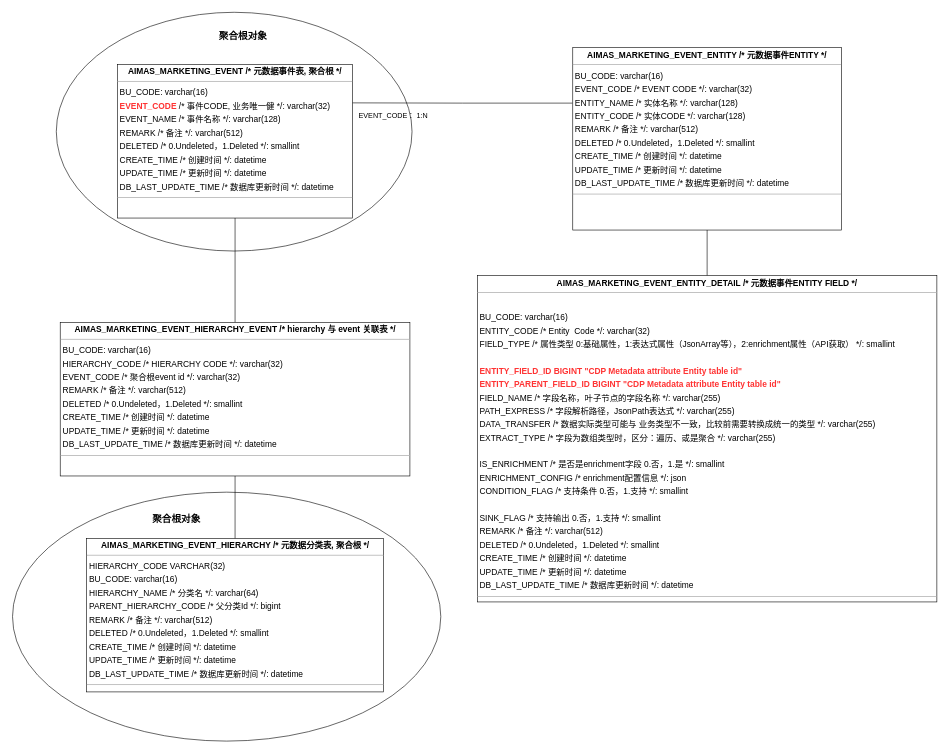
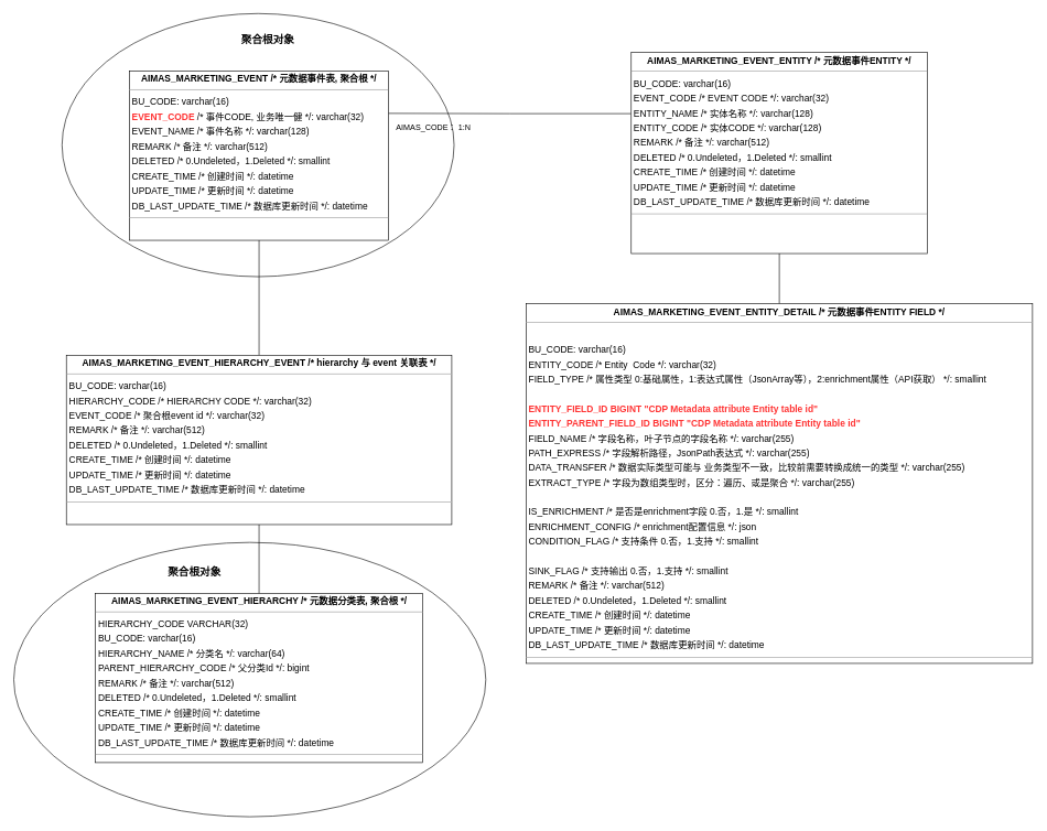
- <mxCell id="13" value="EVENT_CODE： 1:N" style="text;html=1;align=center;verticalAlign=middle;whiteSpace=wrap;rounded=0;" parent="1" vertex="1"><mxGeometry x="595" y="177" width="120" height="30" as="geometry" /></mxCell>
+ <mxCell id="13" value="AIMAS_CODE： 1:N" style="text;html=1;align=center;verticalAlign=middle;whiteSpace=wrap;rounded=0;" parent="1" vertex="1"><mxGeometry x="595" y="177" width="120" height="30" as="geometry" /></mxCell>
